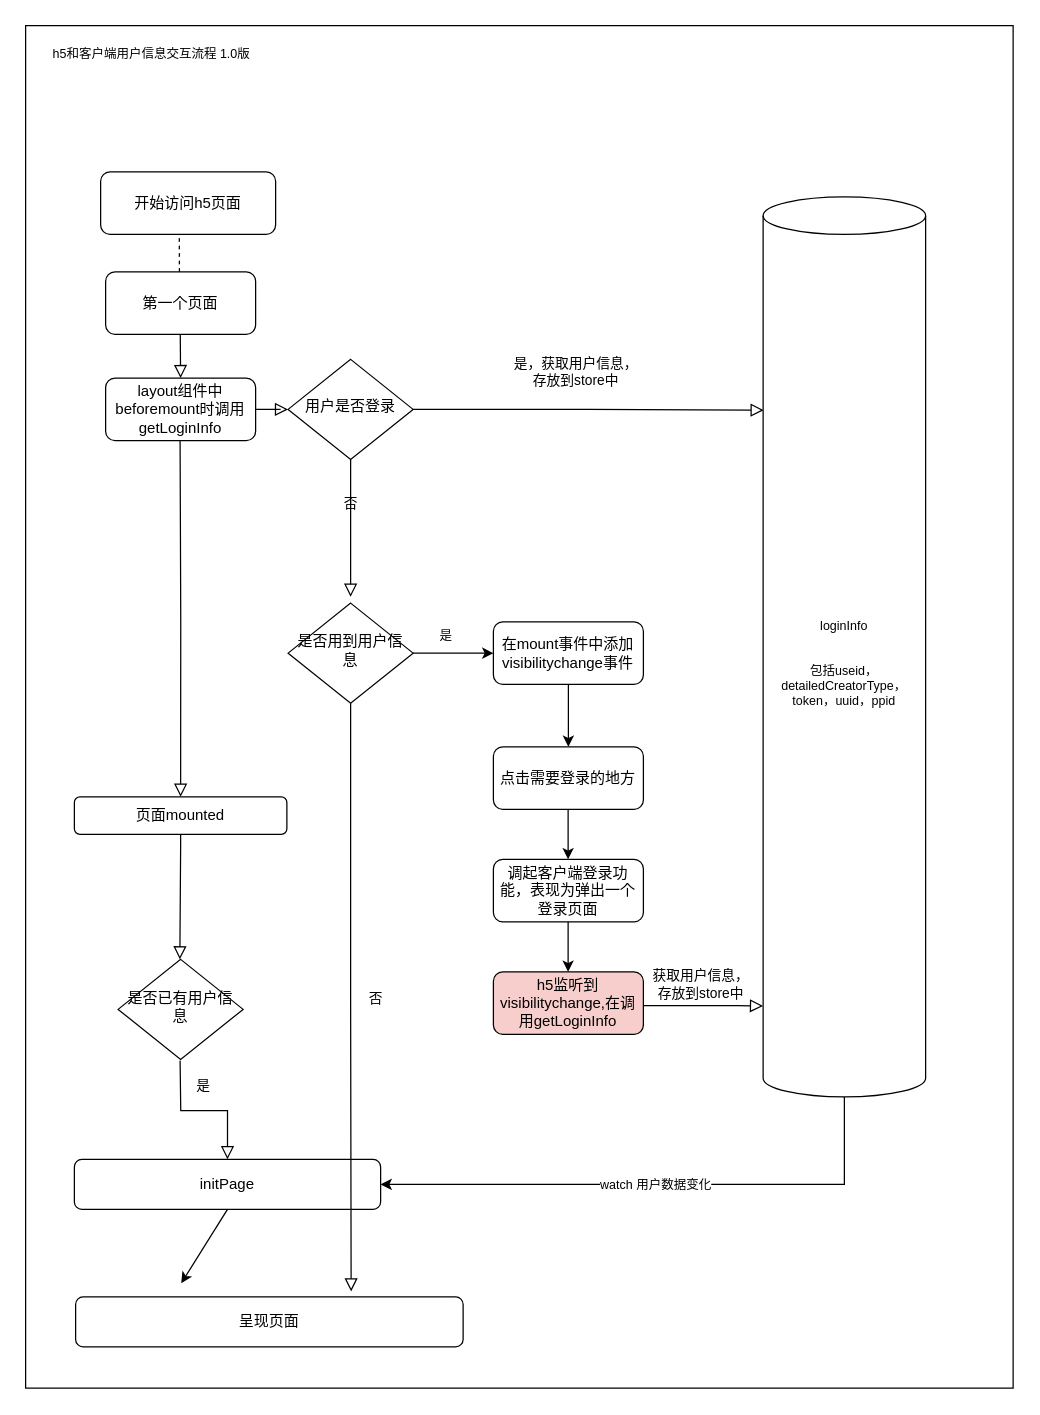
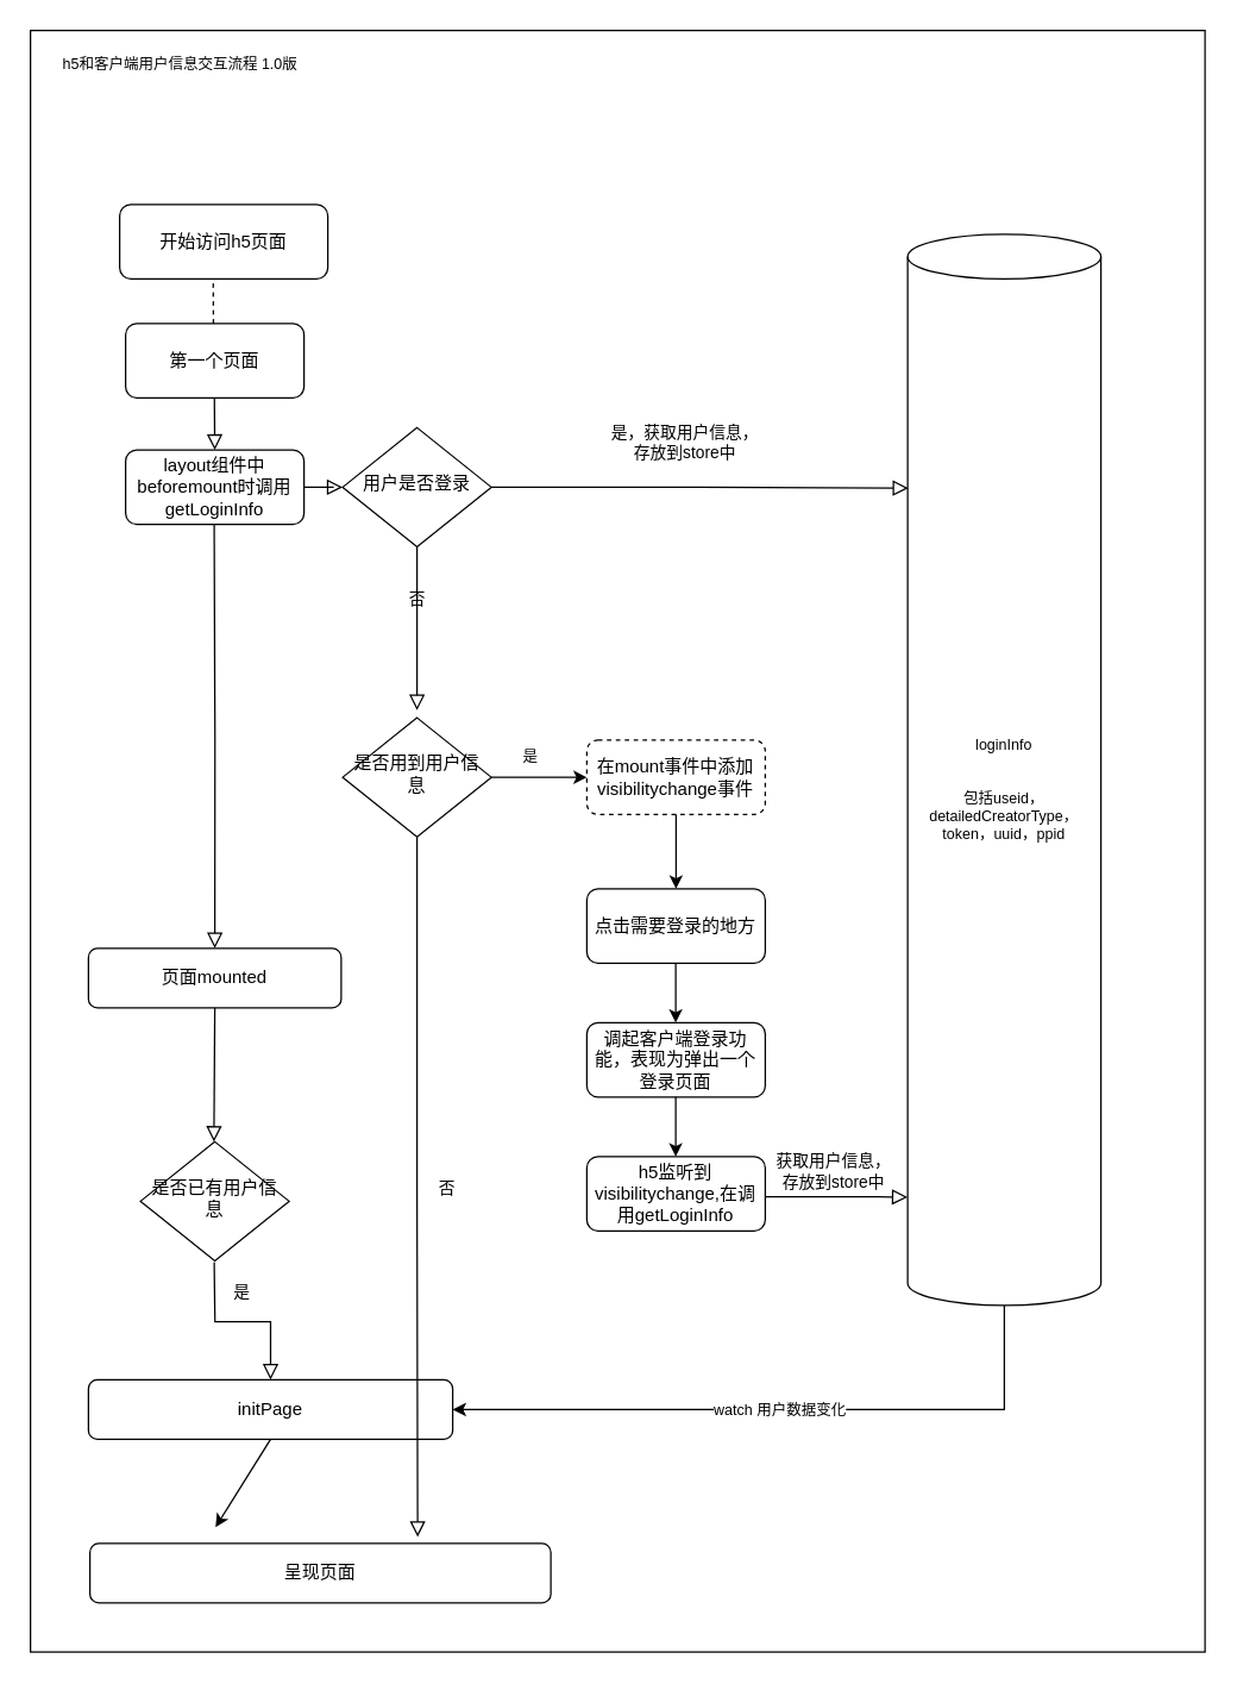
- <mxCell id="19" value="在mount事件中添加&lt;br&gt;visibilitychange事件" style="rounded=1;whiteSpace=wrap;html=1;" vertex="1" parent="1"><mxGeometry x="394.21" y="497" width="120" height="50" as="geometry" /></mxCell>
+ <mxCell id="19" value="在mount事件中添加&lt;br&gt;visibilitychange事件" style="rounded=1;whiteSpace=wrap;html=1;dashed=1;" vertex="1" parent="1"><mxGeometry x="394.21" y="497" width="120" height="50" as="geometry" /></mxCell>
- <mxCell id="21" value="页面mounted" style="rounded=1;whiteSpace=wrap;html=1;fontSize=12;glass=0;strokeWidth=1;shadow=0;" vertex="1" parent="1"><mxGeometry x="59" y="637" width="170" height="30" as="geometry" /></mxCell>
+ <mxCell id="21" value="页面mounted" style="rounded=1;whiteSpace=wrap;html=1;fontSize=12;glass=0;strokeWidth=1;shadow=0;" vertex="1" parent="1"><mxGeometry x="59" y="637" width="170" height="40" as="geometry" /></mxCell>
- <mxCell id="29" value="h5监听到visibilitychange,在调用getLoginInfo" style="rounded=1;whiteSpace=wrap;html=1;fillColor=#f8cecc;" vertex="1" parent="1"><mxGeometry x="394.21" y="777" width="120" height="50" as="geometry" /></mxCell>
+ <mxCell id="29" value="h5监听到visibilitychange,在调用getLoginInfo" style="rounded=1;whiteSpace=wrap;html=1;" vertex="1" parent="1"><mxGeometry x="394.21" y="777" width="120" height="50" as="geometry" /></mxCell>
